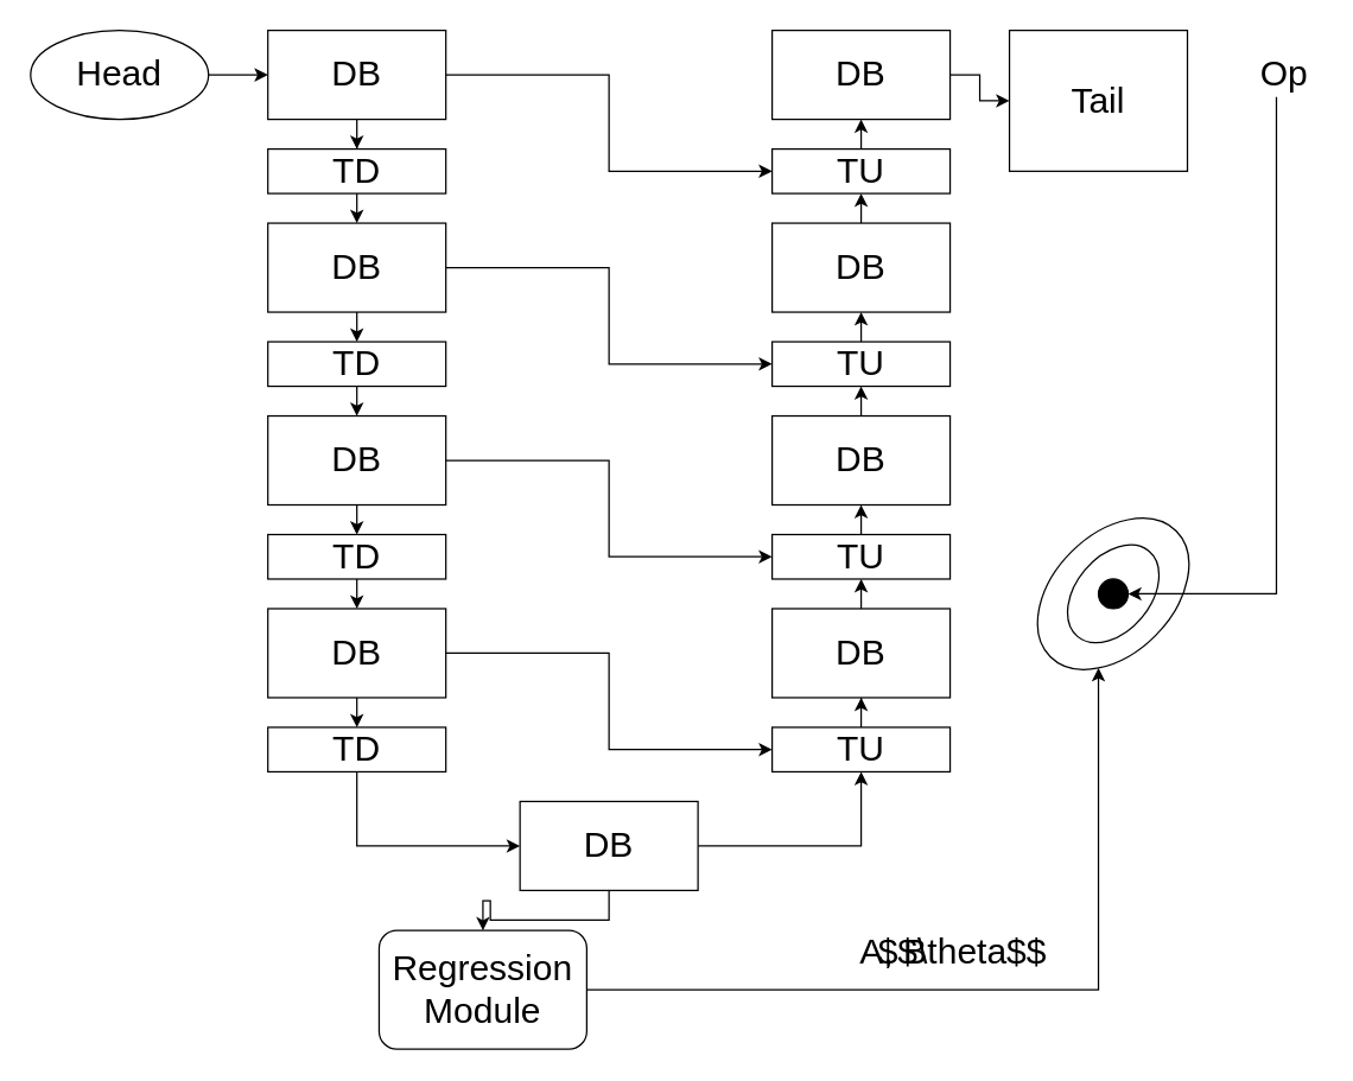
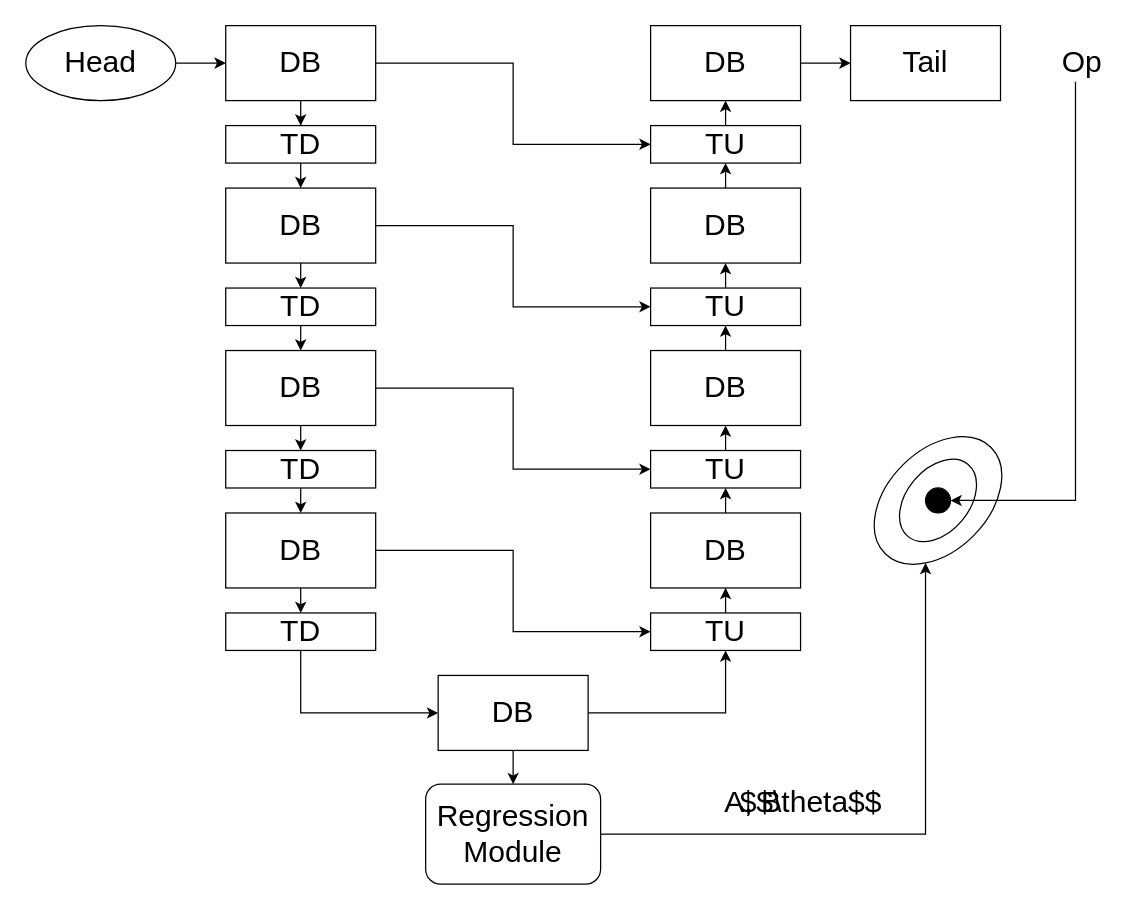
- <mxCell id="43" value="Tail" style="rounded=0;whiteSpace=wrap;html=1;fontSize=24;" parent="1" vertex="1"><mxGeometry x="680" y="20" width="120" height="95" as="geometry" /></mxCell>
+ <mxCell id="43" value="Tail" style="rounded=0;whiteSpace=wrap;html=1;fontSize=24;" parent="1" vertex="1"><mxGeometry x="680" y="20" width="120" height="60" as="geometry" /></mxCell>
- <mxCell id="45" value="Regression&lt;br style=&quot;font-size: 24px;&quot;&gt;Module" style="rounded=1;whiteSpace=wrap;html=1;fontSize=24;" parent="1" vertex="1"><mxGeometry x="255" y="627" width="140" height="80" as="geometry" /></mxCell>
+ <mxCell id="45" value="Regression&lt;br style=&quot;font-size: 24px;&quot;&gt;Module" style="rounded=1;whiteSpace=wrap;html=1;fontSize=24;" parent="1" vertex="1"><mxGeometry x="340" y="627" width="140" height="80" as="geometry" /></mxCell>
